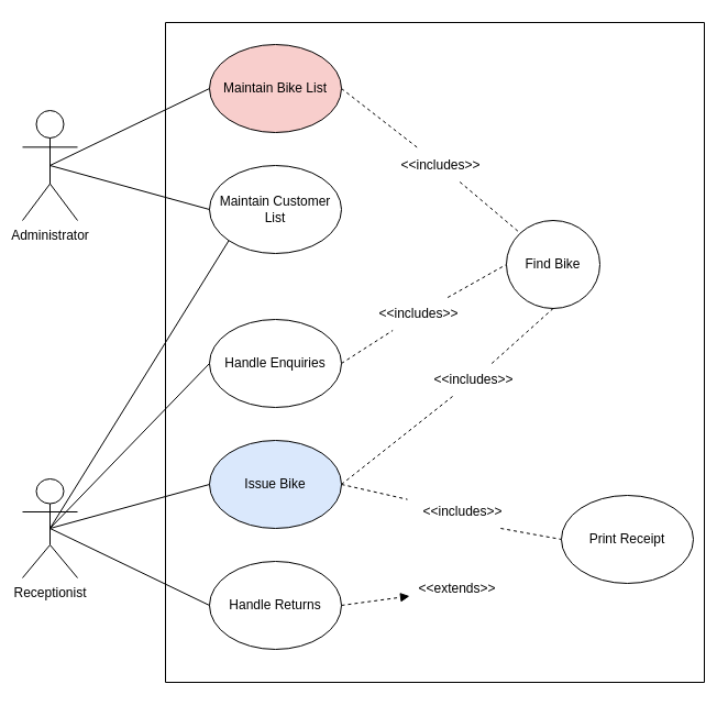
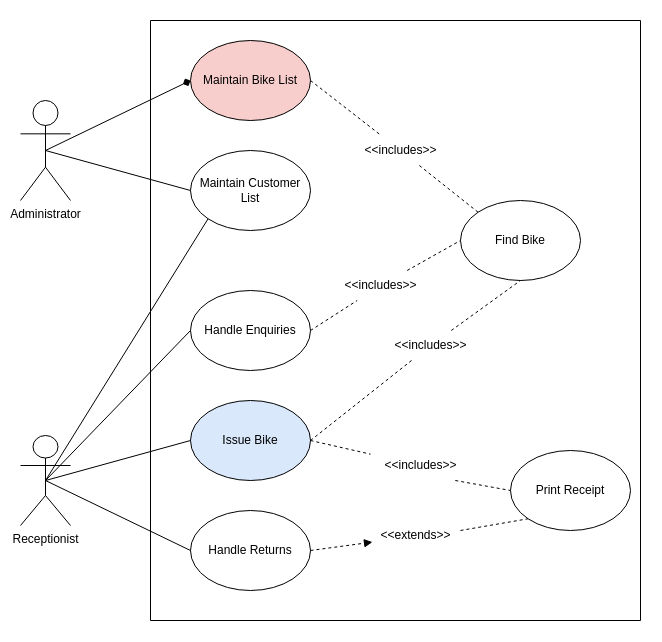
- <mxCell id="9" value="" style="endArrow=none;html=1;rounded=0;entryX=0;entryY=0.5;entryDx=0;entryDy=0;exitX=0.5;exitY=0.5;exitDx=0;exitDy=0;exitPerimeter=0;" edge="1" parent="1" source="2" target="7"><mxGeometry width="50" height="50" relative="1" as="geometry"><mxPoint x="90" y="150" as="sourcePoint" /><mxPoint x="140" y="100" as="targetPoint" /></mxGeometry></mxCell>
+ <mxCell id="9" value="" style="endArrow=diamond;html=1;rounded=0;entryX=0;entryY=0.5;entryDx=0;entryDy=0;exitX=0.5;exitY=0.5;exitDx=0;exitDy=0;exitPerimeter=0;" edge="1" parent="1" source="2" target="7"><mxGeometry width="50" height="50" relative="1" as="geometry"><mxPoint x="90" y="150" as="sourcePoint" /><mxPoint x="140" y="100" as="targetPoint" /></mxGeometry></mxCell>
- <mxCell id="15" value="Find Bike" style="ellipse;whiteSpace=wrap;html=1;" vertex="1" parent="1"><mxGeometry x="460" y="200" width="85" height="80" as="geometry" /></mxCell>
+ <mxCell id="15" value="Find Bike" style="ellipse;whiteSpace=wrap;html=1;" vertex="1" parent="1"><mxGeometry x="460" y="200" width="120" height="80" as="geometry" /></mxCell>
+ <mxCell id="28" value="" style="endArrow=none;dashed=1;html=1;rounded=0;entryX=0;entryY=1;entryDx=0;entryDy=0;startArrow=none;exitX=1;exitY=0.333;exitDx=0;exitDy=0;exitPerimeter=0;" edge="1" parent="1" source="29" target="16"><mxGeometry width="50" height="50" relative="1" as="geometry"><mxPoint x="470" y="530" as="sourcePoint" /><mxPoint x="428.714" y="545" as="targetPoint" /></mxGeometry></mxCell>
